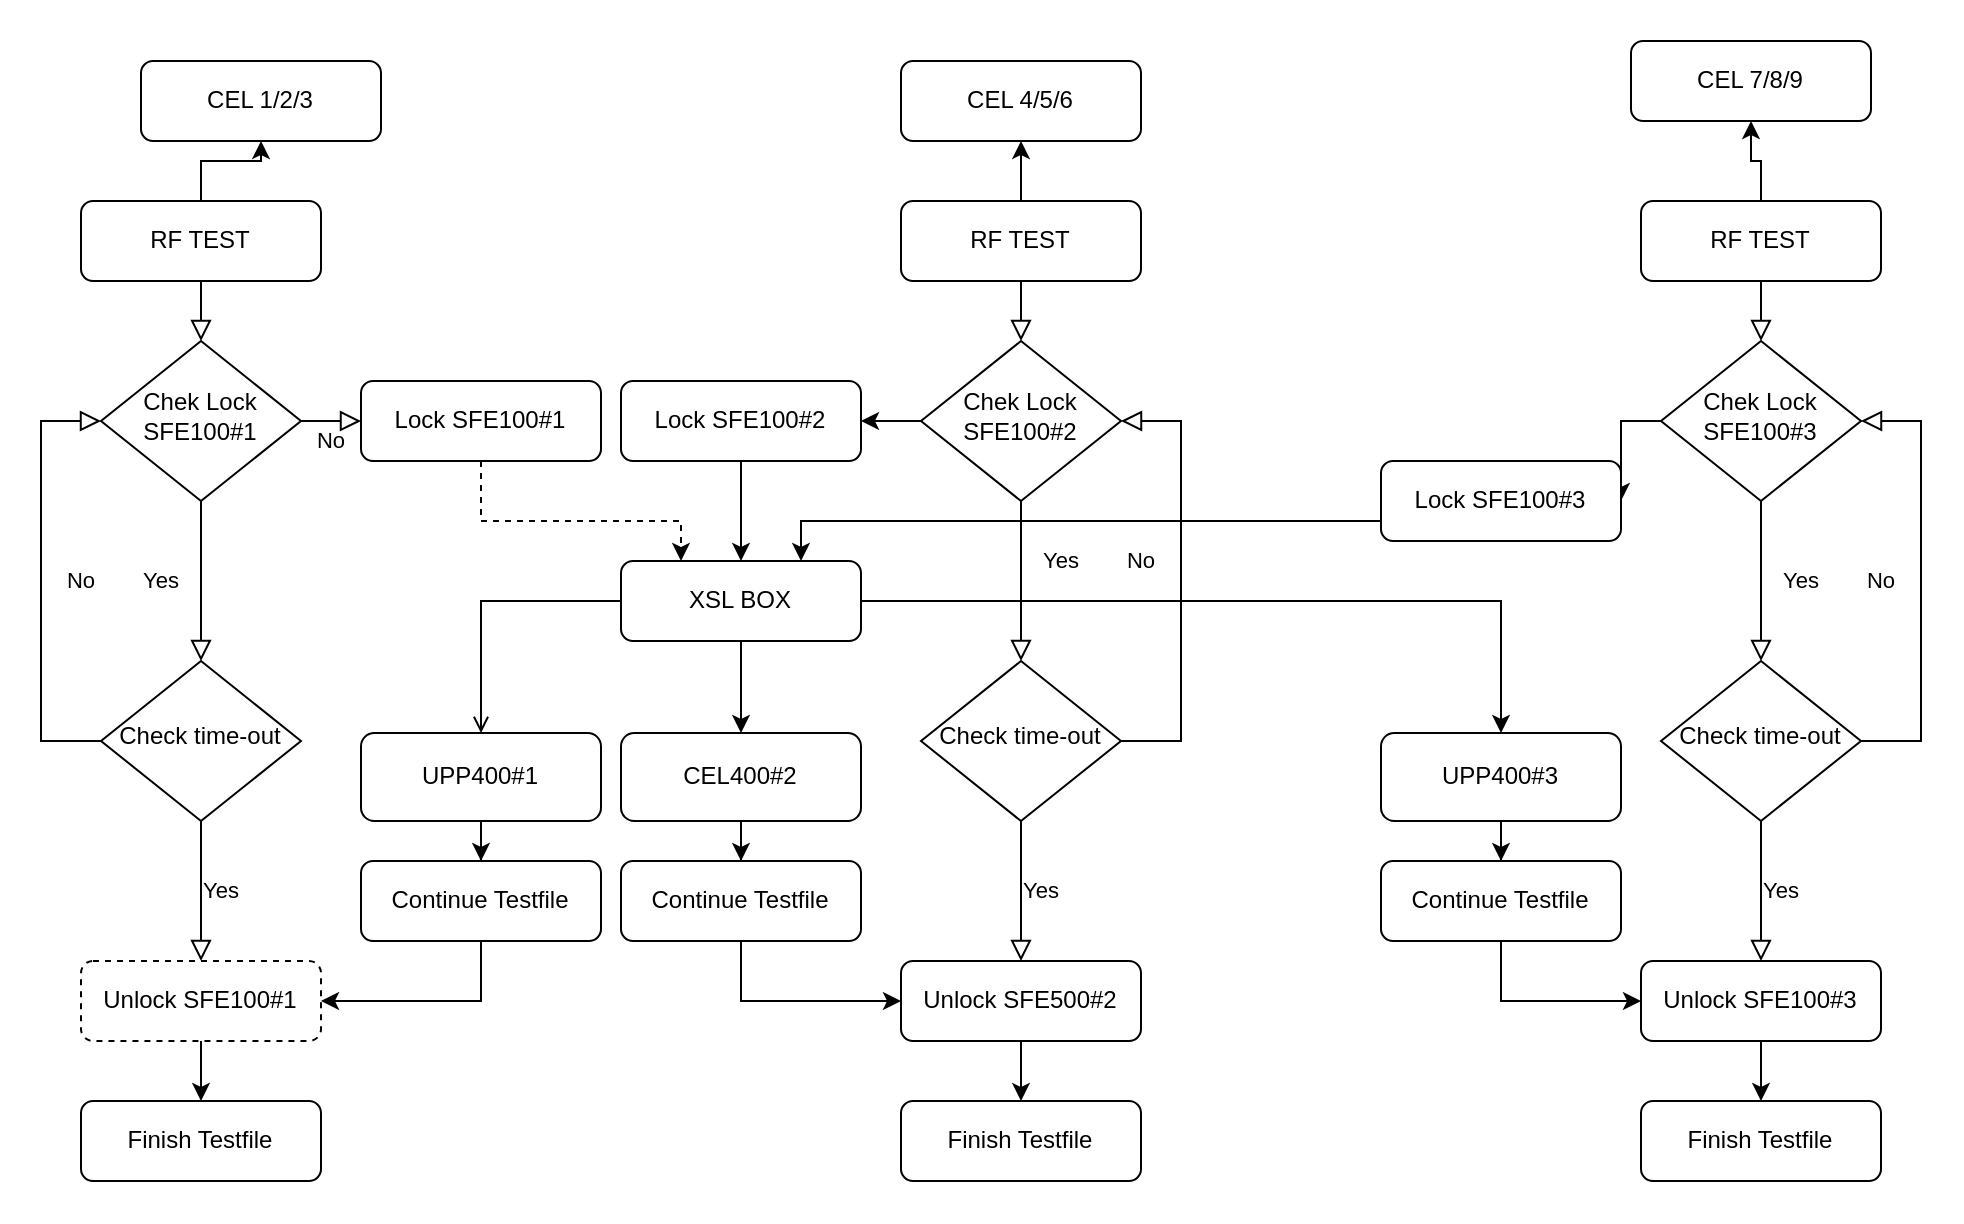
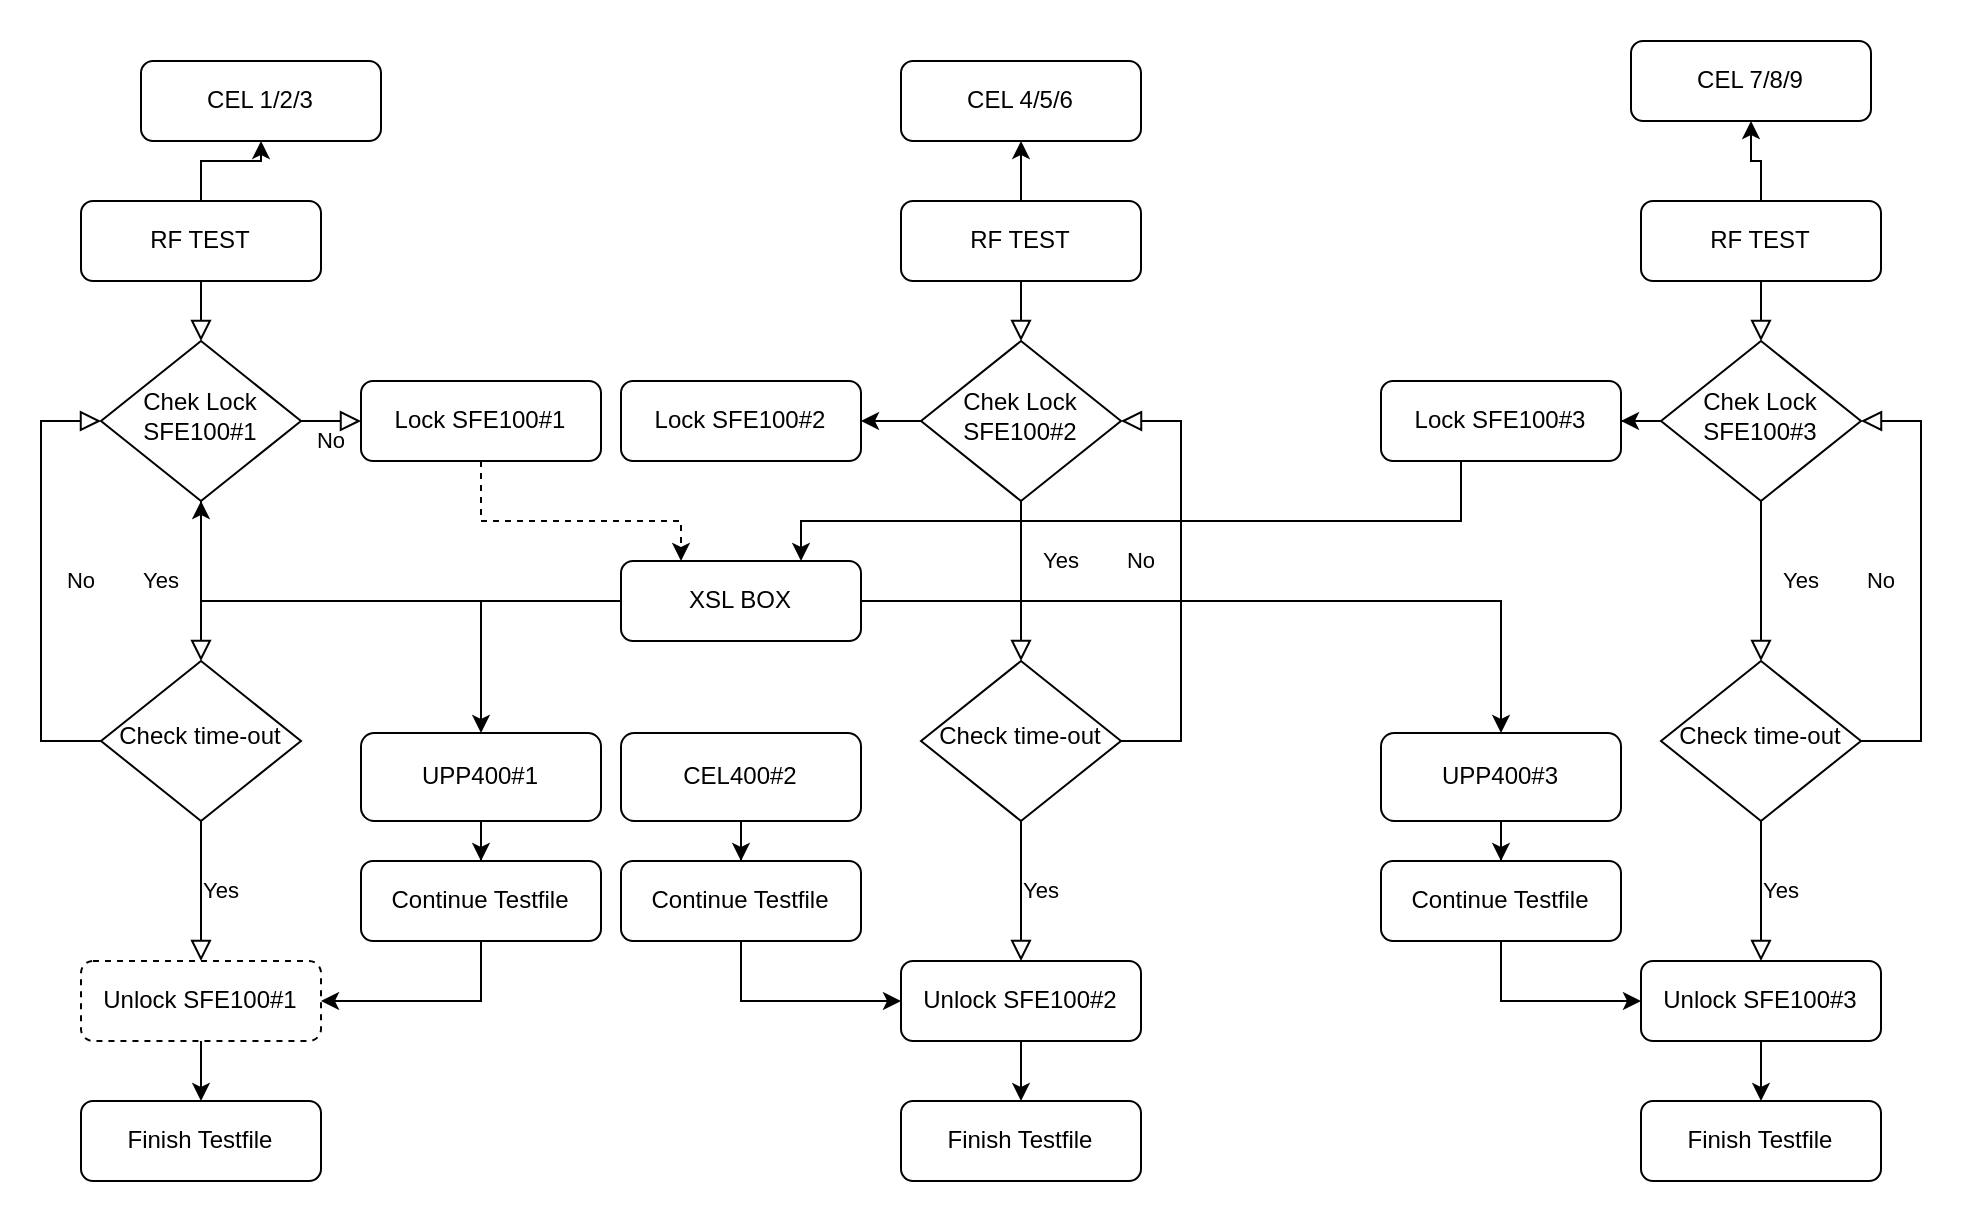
- <mxCell id="62" value="Lock SFE100#3" style="rounded=1;whiteSpace=wrap;html=1;fontSize=12;glass=0;strokeWidth=1;shadow=0;" vertex="1" parent="1"><mxGeometry x="690" y="230" width="120" height="40" as="geometry" /></mxCell>
+ <mxCell id="62" value="Lock SFE100#3" style="rounded=1;whiteSpace=wrap;html=1;fontSize=12;glass=0;strokeWidth=1;shadow=0;" vertex="1" parent="1"><mxGeometry x="690" y="190" width="120" height="40" as="geometry" /></mxCell>
- <mxCell id="26" style="edgeStyle=orthogonalEdgeStyle;rounded=0;orthogonalLoop=1;jettySize=auto;html=1;entryX=0.5;entryY=0;entryDx=0;entryDy=0;" parent="1" source="27" target="19" edge="1"><mxGeometry relative="1" as="geometry"><Array as="points"><mxPoint x="370" y="240" /><mxPoint x="370" y="240" /></Array></mxGeometry></mxCell>
- <mxCell id="18" style="edgeStyle=orthogonalEdgeStyle;rounded=0;orthogonalLoop=1;jettySize=auto;html=1;entryX=0.5;entryY=0;entryDx=0;entryDy=0;" edge="1" parent="1" source="19" target="41"><mxGeometry relative="1" as="geometry" /></mxCell>
+ <mxCell id="18" style="edgeStyle=orthogonalEdgeStyle;rounded=0;orthogonalLoop=1;jettySize=auto;html=1;" edge="1" parent="1" source="19" target="7"><mxGeometry relative="1" as="geometry" /></mxCell>
- <mxCell id="16" value="" style="edgeStyle=orthogonalEdgeStyle;rounded=0;orthogonalLoop=1;jettySize=auto;html=1;entryX=0.5;entryY=0;entryDx=0;entryDy=0;endArrow=open;" parent="1" source="19" target="34" edge="1"><mxGeometry relative="1" as="geometry"><mxPoint x="320.034" y="360.028" as="targetPoint" /></mxGeometry></mxCell>
+ <mxCell id="16" value="" style="edgeStyle=orthogonalEdgeStyle;rounded=0;orthogonalLoop=1;jettySize=auto;html=1;entryX=0.5;entryY=0;entryDx=0;entryDy=0;" parent="1" source="19" target="34" edge="1"><mxGeometry relative="1" as="geometry"><mxPoint x="320.034" y="360.028" as="targetPoint" /></mxGeometry></mxCell>
- <mxCell id="38" value="Unlock SFE500#2" style="rounded=1;whiteSpace=wrap;html=1;fontSize=12;glass=0;strokeWidth=1;shadow=0;" parent="1" vertex="1"><mxGeometry x="450" y="480" width="120" height="40" as="geometry" /></mxCell>
+ <mxCell id="38" value="Unlock SFE100#2" style="rounded=1;whiteSpace=wrap;html=1;fontSize=12;glass=0;strokeWidth=1;shadow=0;" parent="1" vertex="1"><mxGeometry x="450" y="480" width="120" height="40" as="geometry" /></mxCell>
